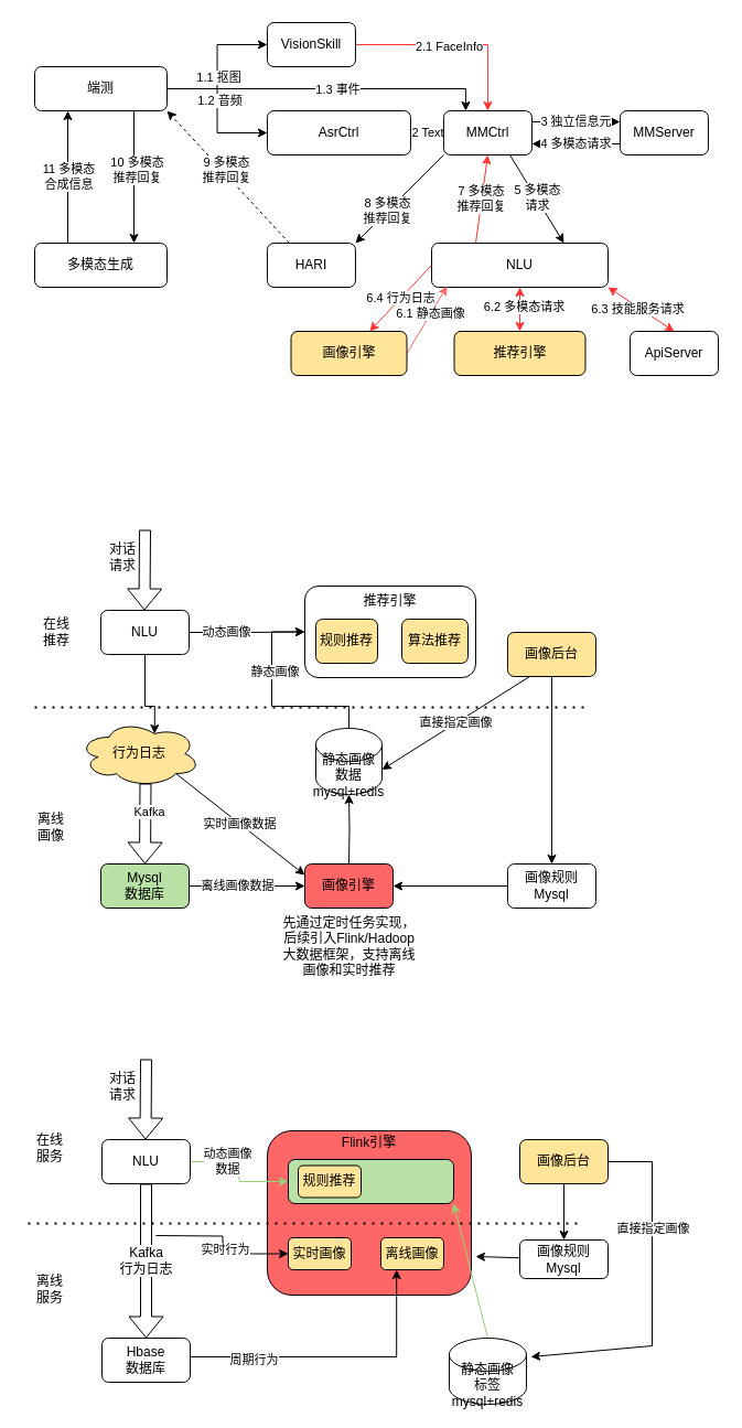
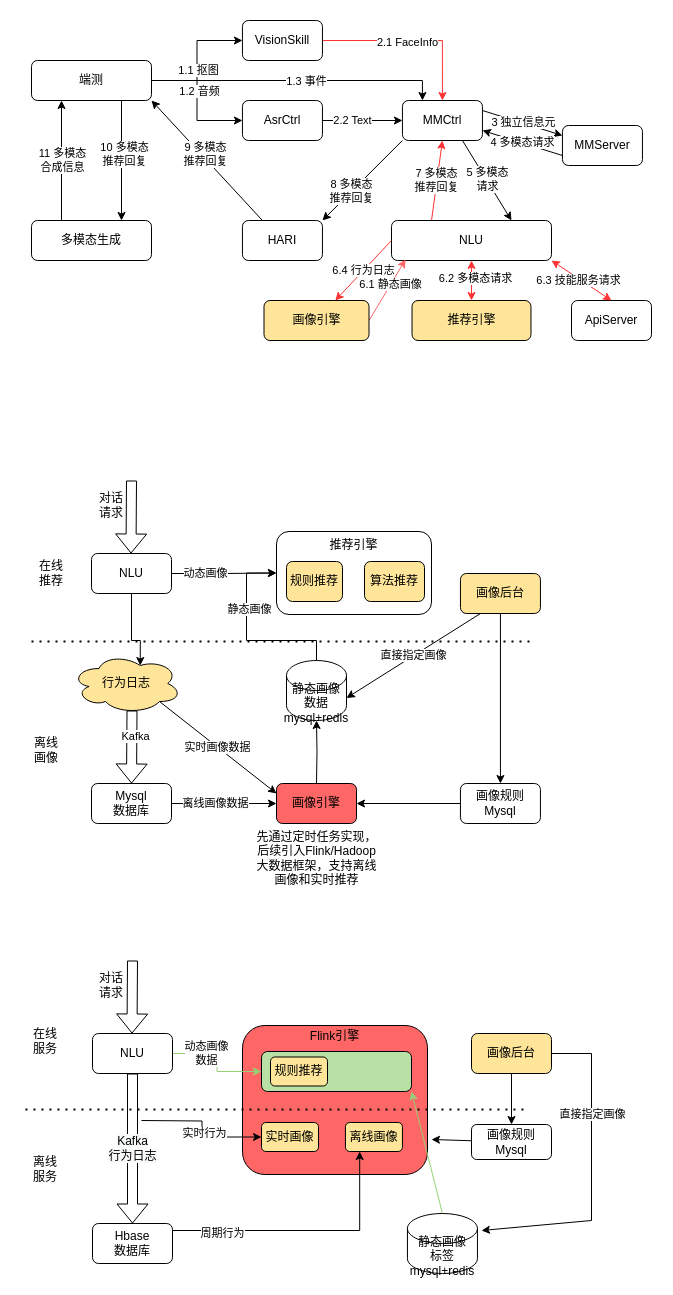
- <mxCell id="17" value="AsrCtrl" style="rounded=1;whiteSpace=wrap;html=1;" parent="1" vertex="1"><mxGeometry x="241.94" y="100" width="130" height="40" as="geometry" /></mxCell>
+ <mxCell id="17" value="AsrCtrl" style="rounded=1;whiteSpace=wrap;html=1;" parent="1" vertex="1"><mxGeometry x="241.94" y="100" width="80" height="40" as="geometry" /></mxCell>
- <mxCell id="26" value="MMServer" style="rounded=1;whiteSpace=wrap;html=1;" parent="1" vertex="1"><mxGeometry x="561.94" y="100" width="80" height="40" as="geometry" /></mxCell>
+ <mxCell id="26" value="MMServer" style="rounded=1;whiteSpace=wrap;html=1;" parent="1" vertex="1"><mxGeometry x="561.94" y="125" width="80" height="40" as="geometry" /></mxCell>
- <mxCell id="29" style="edgeStyle=none;rounded=0;orthogonalLoop=1;jettySize=auto;html=1;exitX=0.25;exitY=0;exitDx=0;exitDy=0;entryX=1;entryY=1;entryDx=0;entryDy=0;dashed=1;" parent="1" source="31" target="11" edge="1"><mxGeometry relative="1" as="geometry" /></mxCell>
+ <mxCell id="29" style="edgeStyle=none;rounded=0;orthogonalLoop=1;jettySize=auto;html=1;exitX=0.25;exitY=0;exitDx=0;exitDy=0;entryX=1;entryY=1;entryDx=0;entryDy=0;" parent="1" source="31" target="11" edge="1"><mxGeometry relative="1" as="geometry" /></mxCell>
- <mxCell id="43" value="Mysql&lt;br&gt;数据库" style="rounded=1;whiteSpace=wrap;html=1;fillColor=#b9e0a5;" parent="1" vertex="1"><mxGeometry x="91" y="783" width="80" height="40" as="geometry" /></mxCell>
+ <mxCell id="43" value="Mysql&lt;br&gt;数据库" style="rounded=1;whiteSpace=wrap;html=1;fillColor=#FFFFFF;" parent="1" vertex="1"><mxGeometry x="91" y="783" width="80" height="40" as="geometry" /></mxCell>
- <mxCell id="74" value="Hbase&lt;br&gt;数据库" style="rounded=1;whiteSpace=wrap;html=1;fillColor=#FFFFFF;" parent="1" vertex="1"><mxGeometry x="92" y="1213" width="80" height="40" as="geometry" /></mxCell>
+ <mxCell id="74" value="Hbase&lt;br&gt;数据库" style="rounded=1;whiteSpace=wrap;html=1;fillColor=#FFFFFF;" parent="1" vertex="1"><mxGeometry x="92" y="1223" width="80" height="40" as="geometry" /></mxCell>
